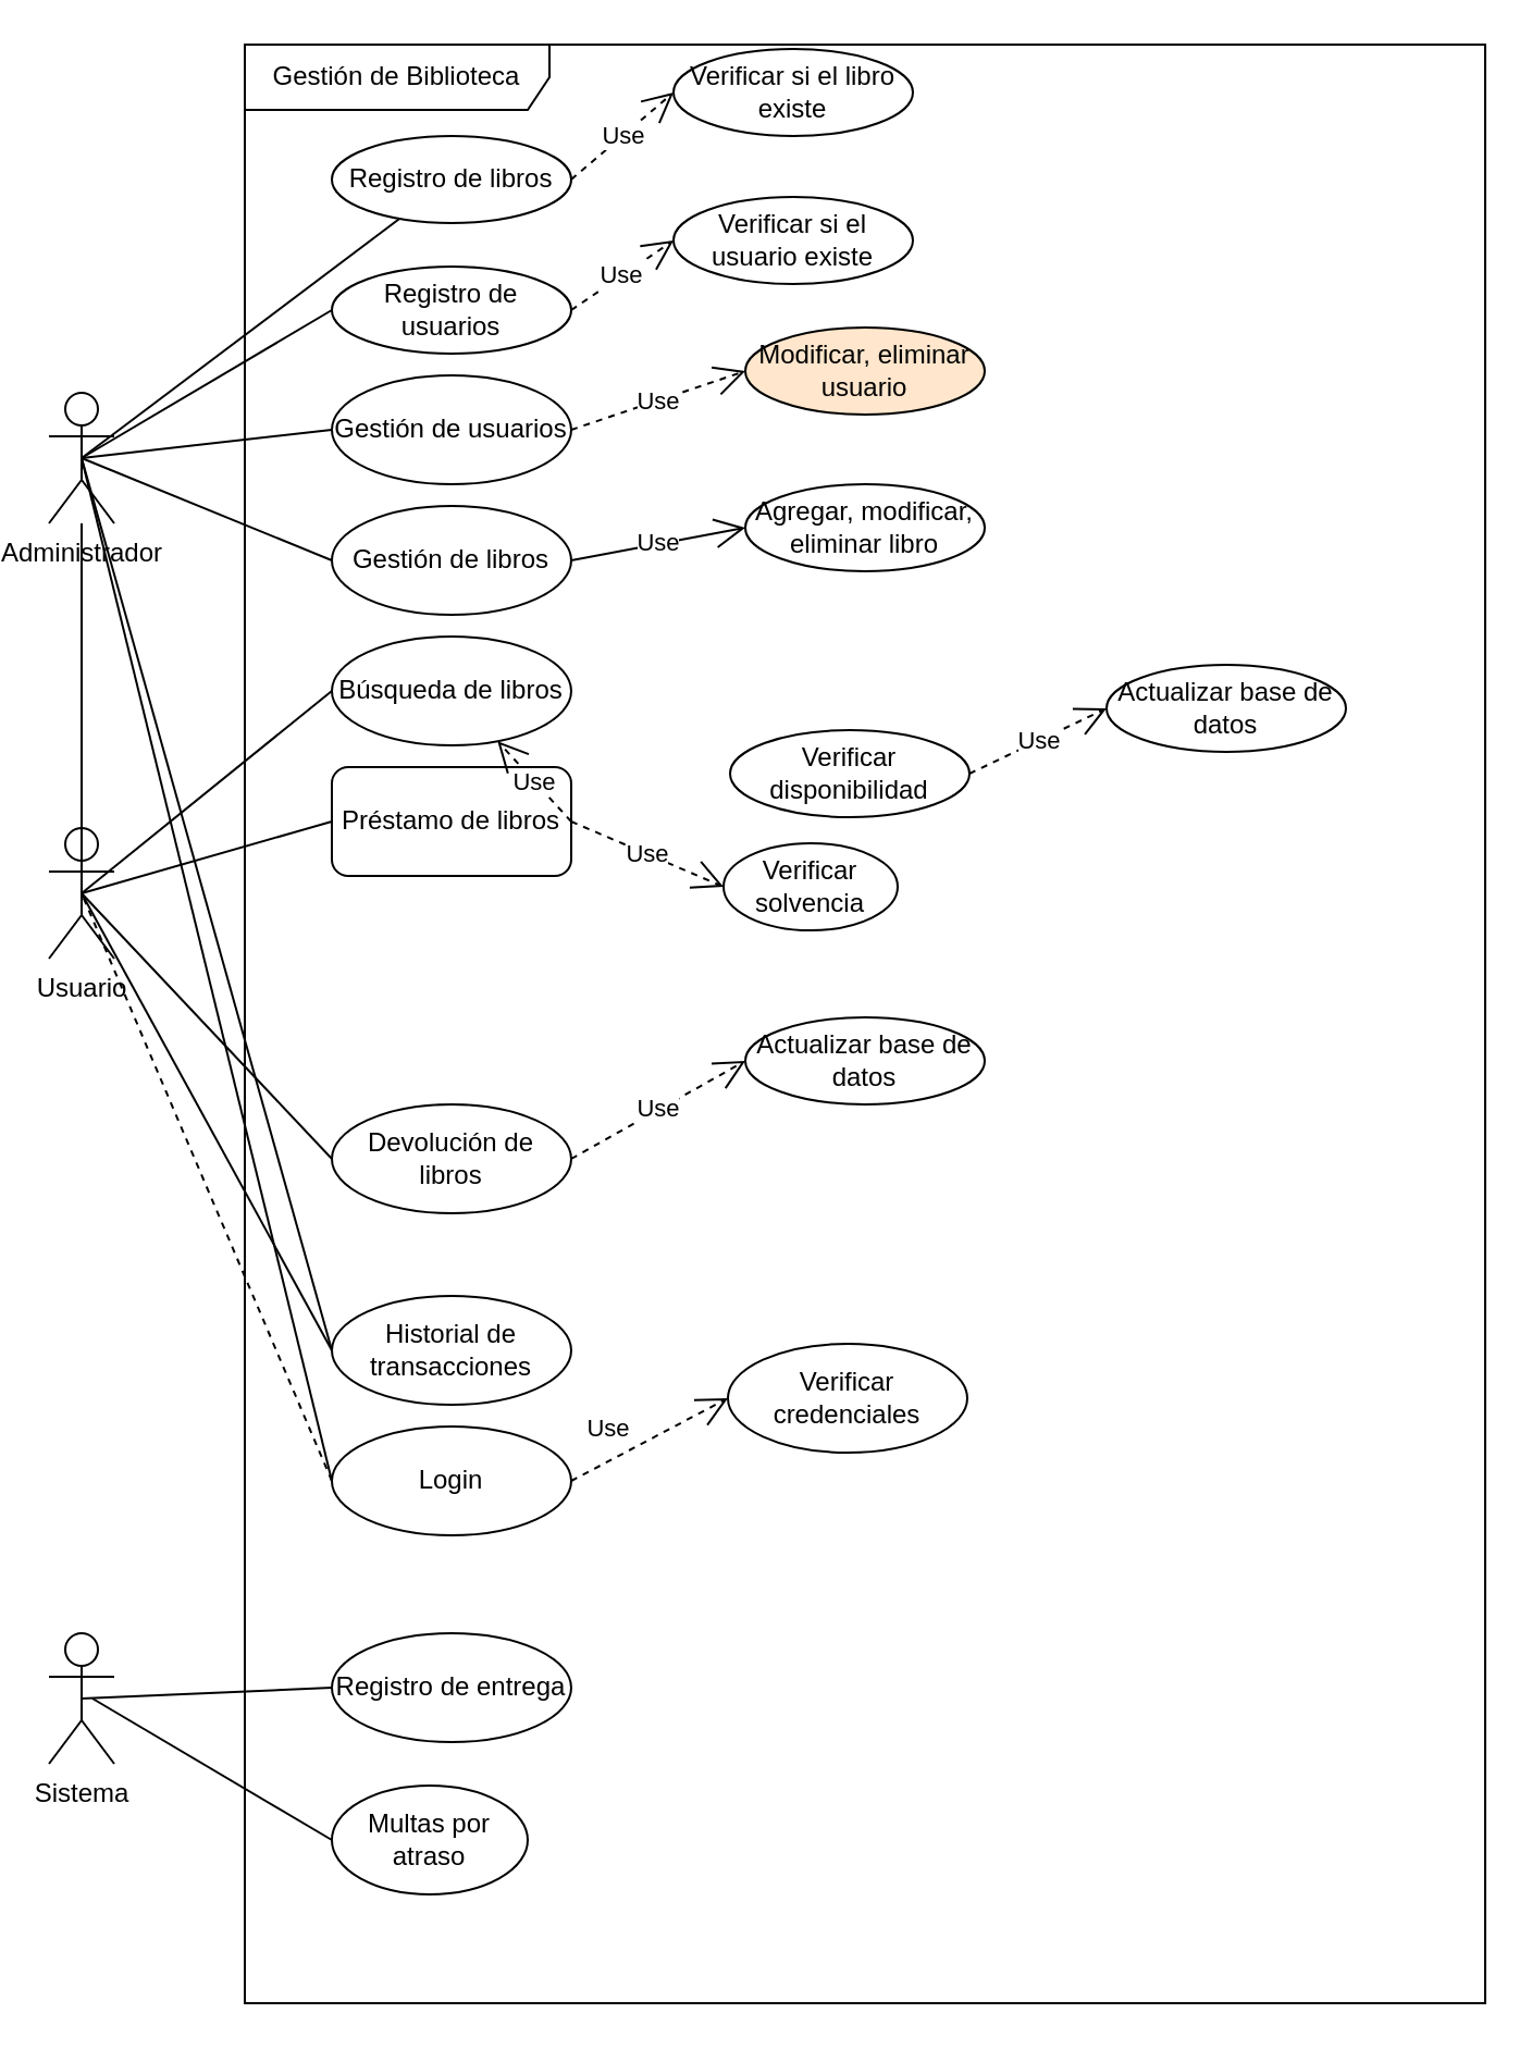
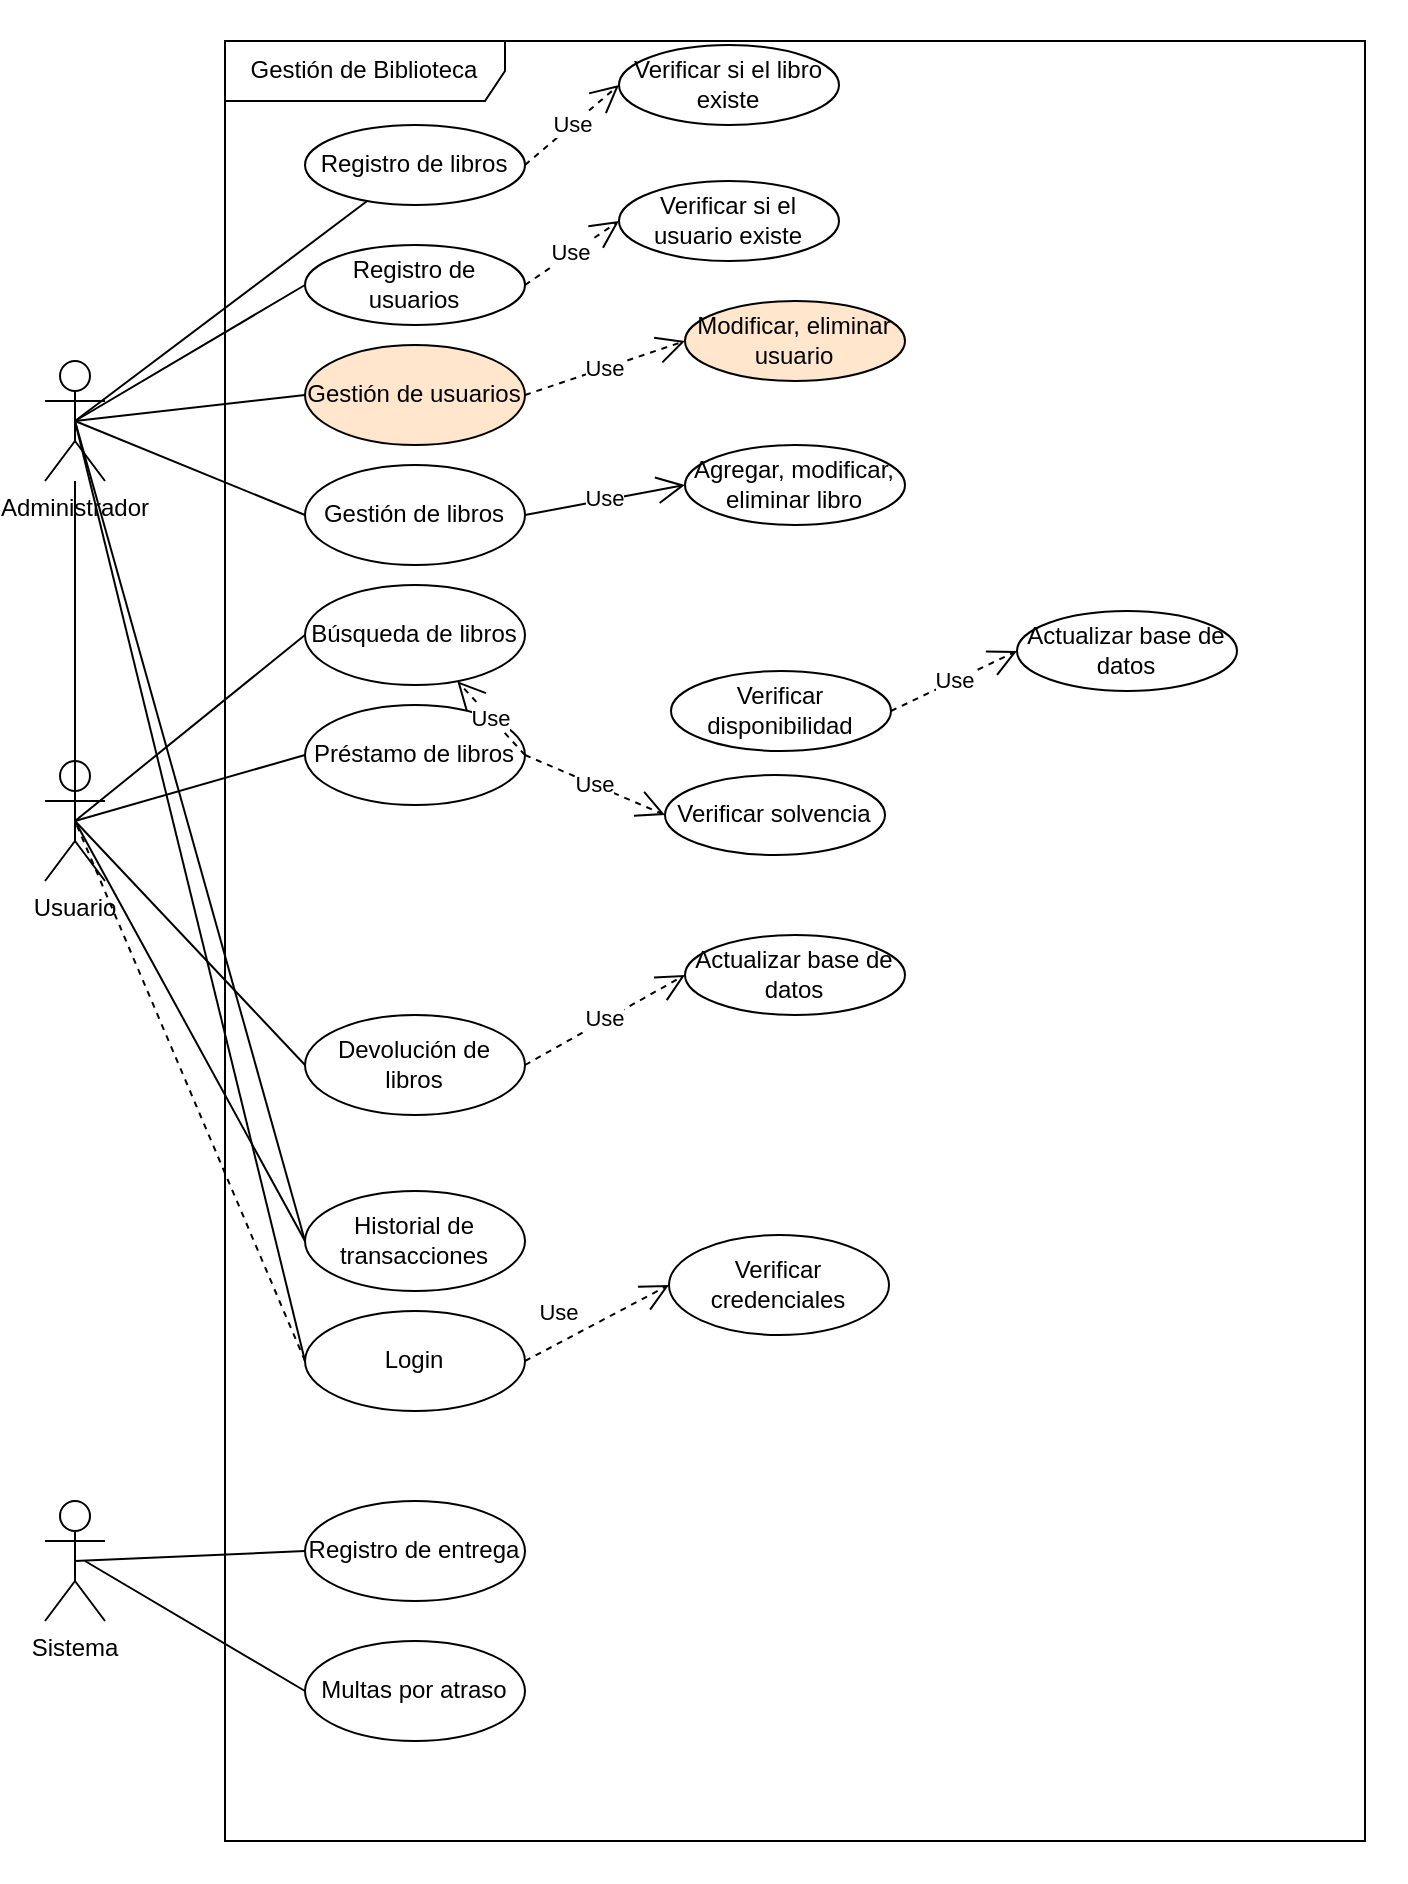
- <mxCell id="7" value="Gestión de usuarios" style="ellipse;whiteSpace=wrap;html=1;" vertex="1" parent="1"><mxGeometry x="150" y="172" width="110" height="50" as="geometry" /></mxCell>
+ <mxCell id="7" value="Gestión de usuarios" style="ellipse;whiteSpace=wrap;html=1;fillColor=#ffe6cc;" vertex="1" parent="1"><mxGeometry x="150" y="172" width="110" height="50" as="geometry" /></mxCell>
- <mxCell id="10" value="Préstamo de libros" style="whiteSpace=wrap;html=1;rounded=1;" vertex="1" parent="1"><mxGeometry x="150" y="352" width="110" height="50" as="geometry" /></mxCell>
+ <mxCell id="10" value="Préstamo de libros" style="ellipse;whiteSpace=wrap;html=1;" vertex="1" parent="1"><mxGeometry x="150" y="352" width="110" height="50" as="geometry" /></mxCell>
- <mxCell id="33" value="Verificar solvencia" style="ellipse;whiteSpace=wrap;html=1;" vertex="1" parent="1"><mxGeometry x="330" y="387" width="80" height="40" as="geometry" /></mxCell>
+ <mxCell id="33" value="Verificar solvencia" style="ellipse;whiteSpace=wrap;html=1;" vertex="1" parent="1"><mxGeometry x="330" y="387" width="110" height="40" as="geometry" /></mxCell>
- <mxCell id="47" value="Multas por atraso" style="ellipse;whiteSpace=wrap;html=1;" vertex="1" parent="1"><mxGeometry x="150" y="820" width="90" height="50" as="geometry" /></mxCell>
+ <mxCell id="47" value="Multas por atraso" style="ellipse;whiteSpace=wrap;html=1;" vertex="1" parent="1"><mxGeometry x="150" y="820" width="110" height="50" as="geometry" /></mxCell>
